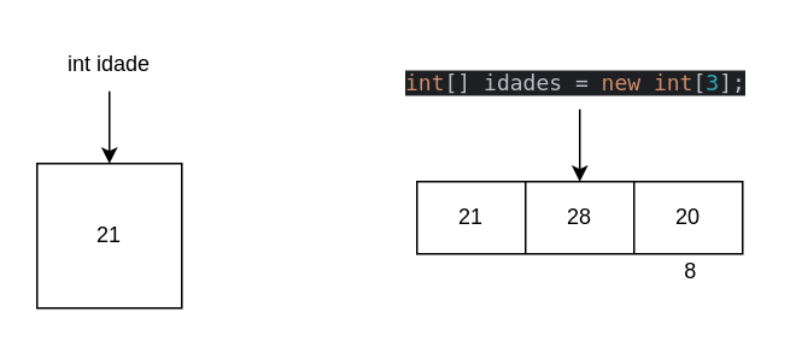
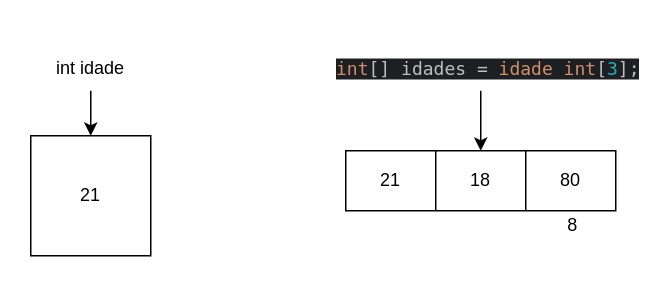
- <mxCell id="11" value="&lt;div style=&quot;background-color:#1e1f22;color:#bcbec4&quot;&gt;&lt;pre style=&quot;font-family:'JetBrains Mono',monospace;font-size:9,8pt;&quot;&gt;&lt;span style=&quot;color:#cf8e6d;&quot;&gt;int&lt;/span&gt;[] idades = &lt;span style=&quot;color:#cf8e6d;&quot;&gt;new int&lt;/span&gt;[&lt;span style=&quot;color:#2aacb8;&quot;&gt;3&lt;/span&gt;];&lt;/pre&gt;&lt;/div&gt;" style="text;whiteSpace=wrap;html=1;" vertex="1" parent="1"><mxGeometry x="222" y="20" width="196" height="40" as="geometry" /></mxCell>
+ <mxCell id="11" value="&lt;div style=&quot;background-color:#1e1f22;color:#bcbec4&quot;&gt;&lt;pre style=&quot;font-family:'JetBrains Mono',monospace;font-size:9,8pt;&quot;&gt;&lt;span style=&quot;color:#cf8e6d;&quot;&gt;int&lt;/span&gt;[] idades = &lt;span style=&quot;color:#cf8e6d;&quot;&gt;idade int&lt;/span&gt;[&lt;span style=&quot;color:#2aacb8;&quot;&gt;3&lt;/span&gt;];&lt;/pre&gt;&lt;/div&gt;" style="text;whiteSpace=wrap;html=1;" vertex="1" parent="1"><mxGeometry x="222" y="20" width="196" height="40" as="geometry" /></mxCell>
- <mxCell id="3" value="&lt;div&gt;int idade&lt;/div&gt;" style="text;strokeColor=none;align=center;fillColor=none;html=1;verticalAlign=middle;whiteSpace=wrap;rounded=0;" vertex="1" parent="1"><mxGeometry x="30" y="20" width="60" height="30" as="geometry" /></mxCell>
+ <mxCell id="3" value="&lt;div&gt;int idade&lt;/div&gt;" style="text;strokeColor=none;align=center;fillColor=none;html=1;verticalAlign=middle;whiteSpace=wrap;rounded=0;" vertex="1" parent="1"><mxGeometry x="30" y="30" width="60" height="30" as="geometry" /></mxCell>
- <mxCell id="8" value="28" style="shape=partialRectangle;html=1;whiteSpace=wrap;connectable=0;strokeColor=inherit;overflow=hidden;fillColor=none;top=0;left=0;bottom=0;right=0;pointerEvents=1;" vertex="1" parent="6"><mxGeometry x="60" width="60" height="40" as="geometry"><mxRectangle width="60" height="40" as="alternateBounds" /></mxGeometry></mxCell>
+ <mxCell id="8" value="18" style="shape=partialRectangle;html=1;whiteSpace=wrap;connectable=0;strokeColor=inherit;overflow=hidden;fillColor=none;top=0;left=0;bottom=0;right=0;pointerEvents=1;" vertex="1" parent="6"><mxGeometry x="60" width="60" height="40" as="geometry"><mxRectangle width="60" height="40" as="alternateBounds" /></mxGeometry></mxCell>
- <mxCell id="9" value="20" style="shape=partialRectangle;html=1;whiteSpace=wrap;connectable=0;strokeColor=inherit;overflow=hidden;fillColor=none;top=0;left=0;bottom=0;right=0;pointerEvents=1;" vertex="1" parent="6"><mxGeometry x="120" width="60" height="40" as="geometry"><mxRectangle width="60" height="40" as="alternateBounds" /></mxGeometry></mxCell>
+ <mxCell id="9" value="80" style="shape=partialRectangle;html=1;whiteSpace=wrap;connectable=0;strokeColor=inherit;overflow=hidden;fillColor=none;top=0;left=0;bottom=0;right=0;pointerEvents=1;" vertex="1" parent="6"><mxGeometry x="120" width="60" height="40" as="geometry"><mxRectangle width="60" height="40" as="alternateBounds" /></mxGeometry></mxCell>
